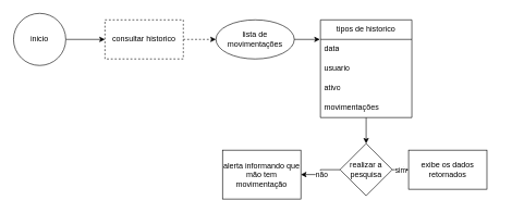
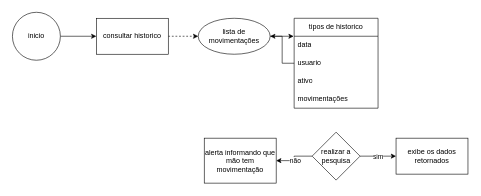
- <mxCell id="5" value="consultar historico" style="whiteSpace=wrap;html=1;dashed=1;" vertex="1" parent="1"><mxGeometry x="160" y="30" width="120" height="60" as="geometry" /></mxCell>
+ <mxCell id="5" value="consultar historico" style="whiteSpace=wrap;html=1;" vertex="1" parent="1"><mxGeometry x="160" y="30" width="120" height="60" as="geometry" /></mxCell>
- <mxCell id="6" style="edgeStyle=orthogonalEdgeStyle;rounded=0;orthogonalLoop=1;jettySize=auto;html=1;entryX=0.5;entryY=0;entryDx=0;entryDy=0;" edge="1" parent="1" source="7" target="18"><mxGeometry relative="1" as="geometry" /></mxCell>
+ <mxCell id="6" style="edgeStyle=orthogonalEdgeStyle;rounded=0;orthogonalLoop=1;jettySize=auto;html=1;" edge="1" parent="1" source="7" target="12"><mxGeometry relative="1" as="geometry" /></mxCell>
- <mxCell id="20" value="exibe os dados retornados" style="whiteSpace=wrap;html=1;" vertex="1" parent="1"><mxGeometry x="625" y="230" width="120" height="60" as="geometry" /></mxCell>
+ <mxCell id="20" value="exibe os dados retornados" style="whiteSpace=wrap;html=1;" vertex="1" parent="1"><mxGeometry x="660" y="230" width="120" height="60" as="geometry" /></mxCell>
